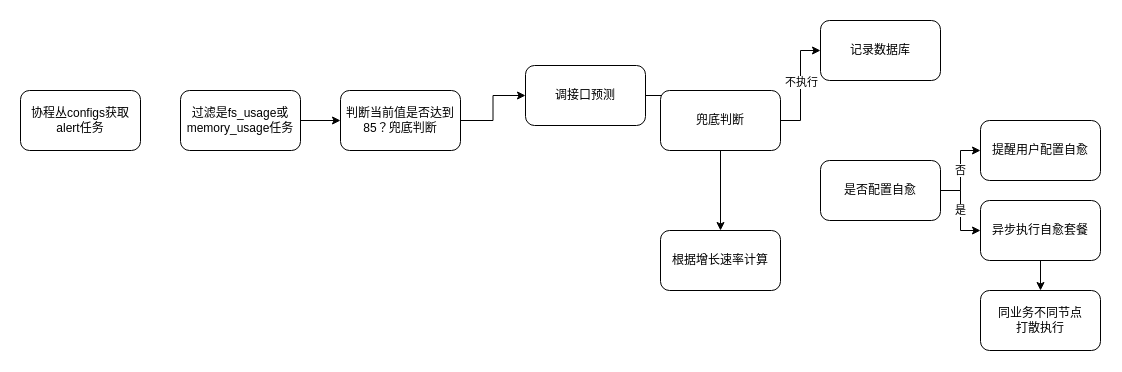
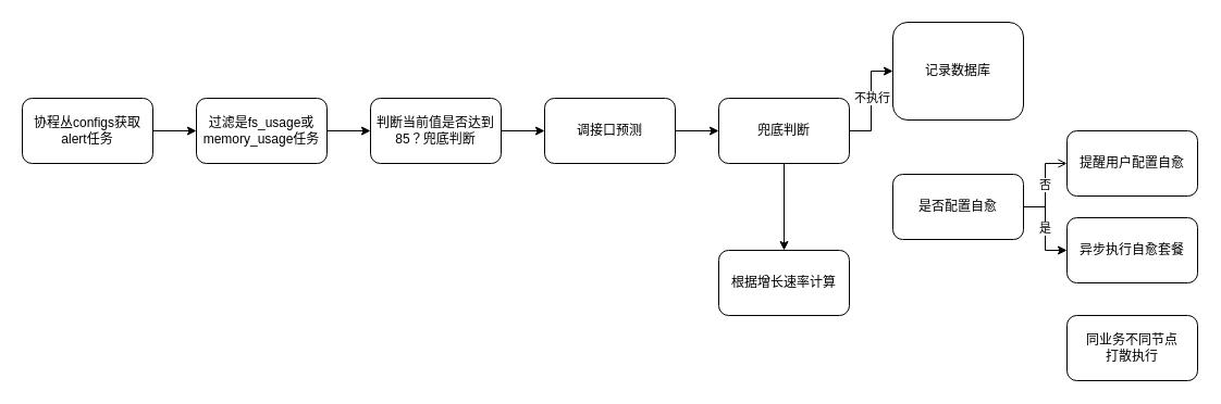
- <mxCell id="14" value="记录数据库" style="rounded=1;whiteSpace=wrap;html=1;" vertex="1" parent="1"><mxGeometry x="820" y="20" width="120" height="60" as="geometry" /></mxCell>
+ <mxCell id="14" value="记录数据库" style="rounded=1;whiteSpace=wrap;html=1;" vertex="1" parent="1"><mxGeometry x="820" y="20" width="120" height="90" as="geometry" /></mxCell>
- <mxCell id="7" value="调接口预测" style="rounded=1;whiteSpace=wrap;html=1;" vertex="1" parent="1"><mxGeometry x="525" y="65" width="120" height="60" as="geometry" /></mxCell>
+ <mxCell id="7" value="调接口预测" style="rounded=1;whiteSpace=wrap;html=1;" vertex="1" parent="1"><mxGeometry x="500" y="90" width="120" height="60" as="geometry" /></mxCell>
+ <mxCell id="2" value="" style="edgeStyle=orthogonalEdgeStyle;rounded=0;orthogonalLoop=1;jettySize=auto;html=1;" edge="1" parent="1" source="3" target="5"><mxGeometry relative="1" as="geometry" /></mxCell>
- <mxCell id="15" value="否" style="edgeStyle=orthogonalEdgeStyle;rounded=0;orthogonalLoop=1;jettySize=auto;html=1;exitX=1;exitY=0.5;exitDx=0;exitDy=0;entryX=0;entryY=0.5;entryDx=0;entryDy=0;" edge="1" parent="1" source="17" target="19"><mxGeometry relative="1" as="geometry" /></mxCell>
+ <mxCell id="15" value="否" style="edgeStyle=orthogonalEdgeStyle;rounded=0;orthogonalLoop=1;jettySize=auto;html=1;exitX=1;exitY=0.5;exitDx=0;exitDy=0;entryX=0;entryY=0.5;entryDx=0;entryDy=0;endArrow=open;" edge="1" parent="1" source="17" target="19"><mxGeometry relative="1" as="geometry" /></mxCell>
- <mxCell id="20" value="" style="edgeStyle=orthogonalEdgeStyle;rounded=0;orthogonalLoop=1;jettySize=auto;html=1;" edge="1" parent="1" source="21" target="22"><mxGeometry relative="1" as="geometry" /></mxCell>
